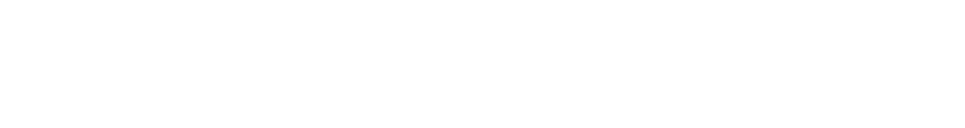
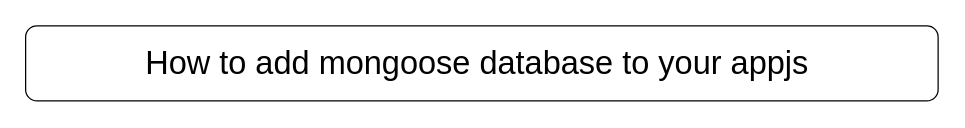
+ <mxCell id="2" value="&lt;font style=&quot;font-size: 26px&quot;&gt;How to add mongoose database to your appjs&amp;nbsp;&lt;/font&gt;" style="rounded=1;whiteSpace=wrap;html=1;" vertex="1" parent="1"><mxGeometry x="20" y="20" width="730" height="60" as="geometry" /></mxCell>
